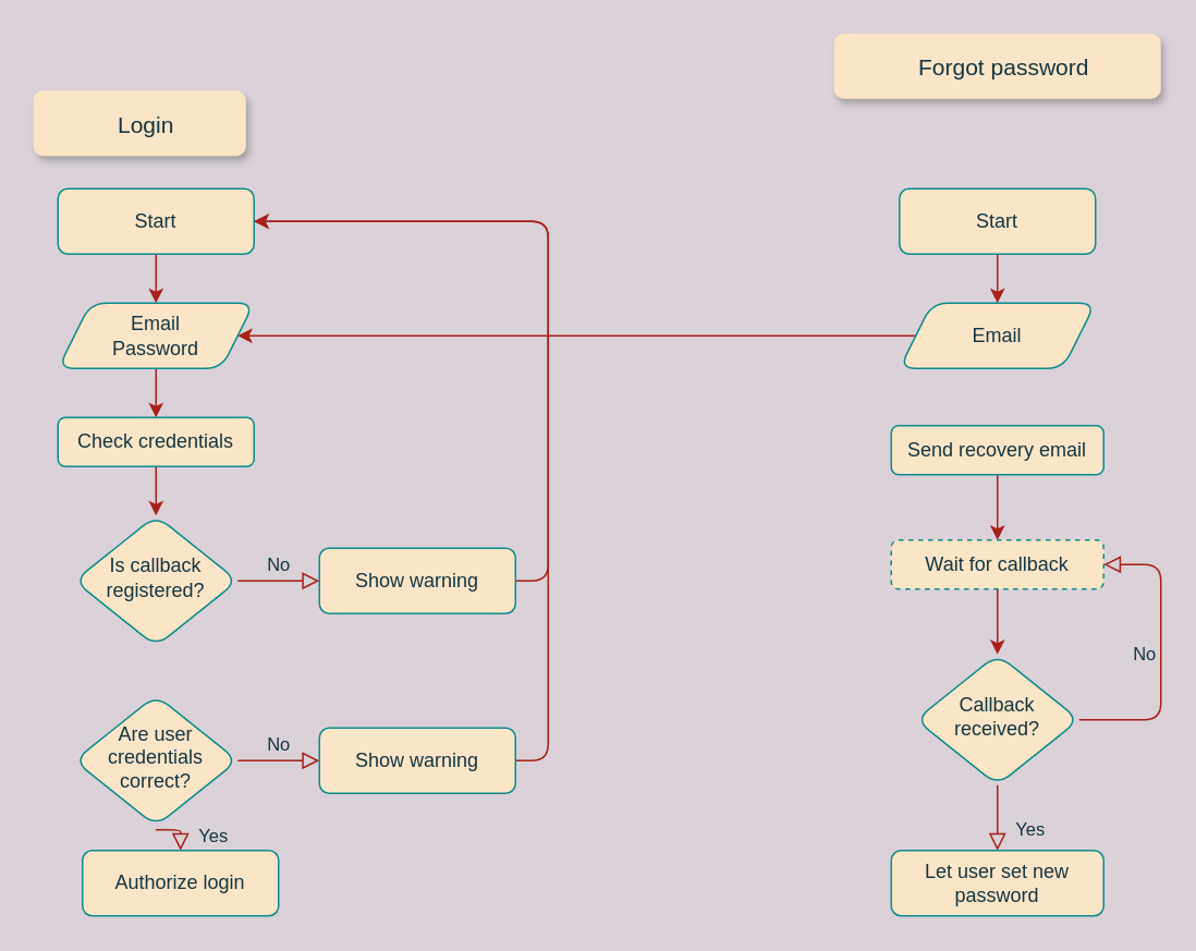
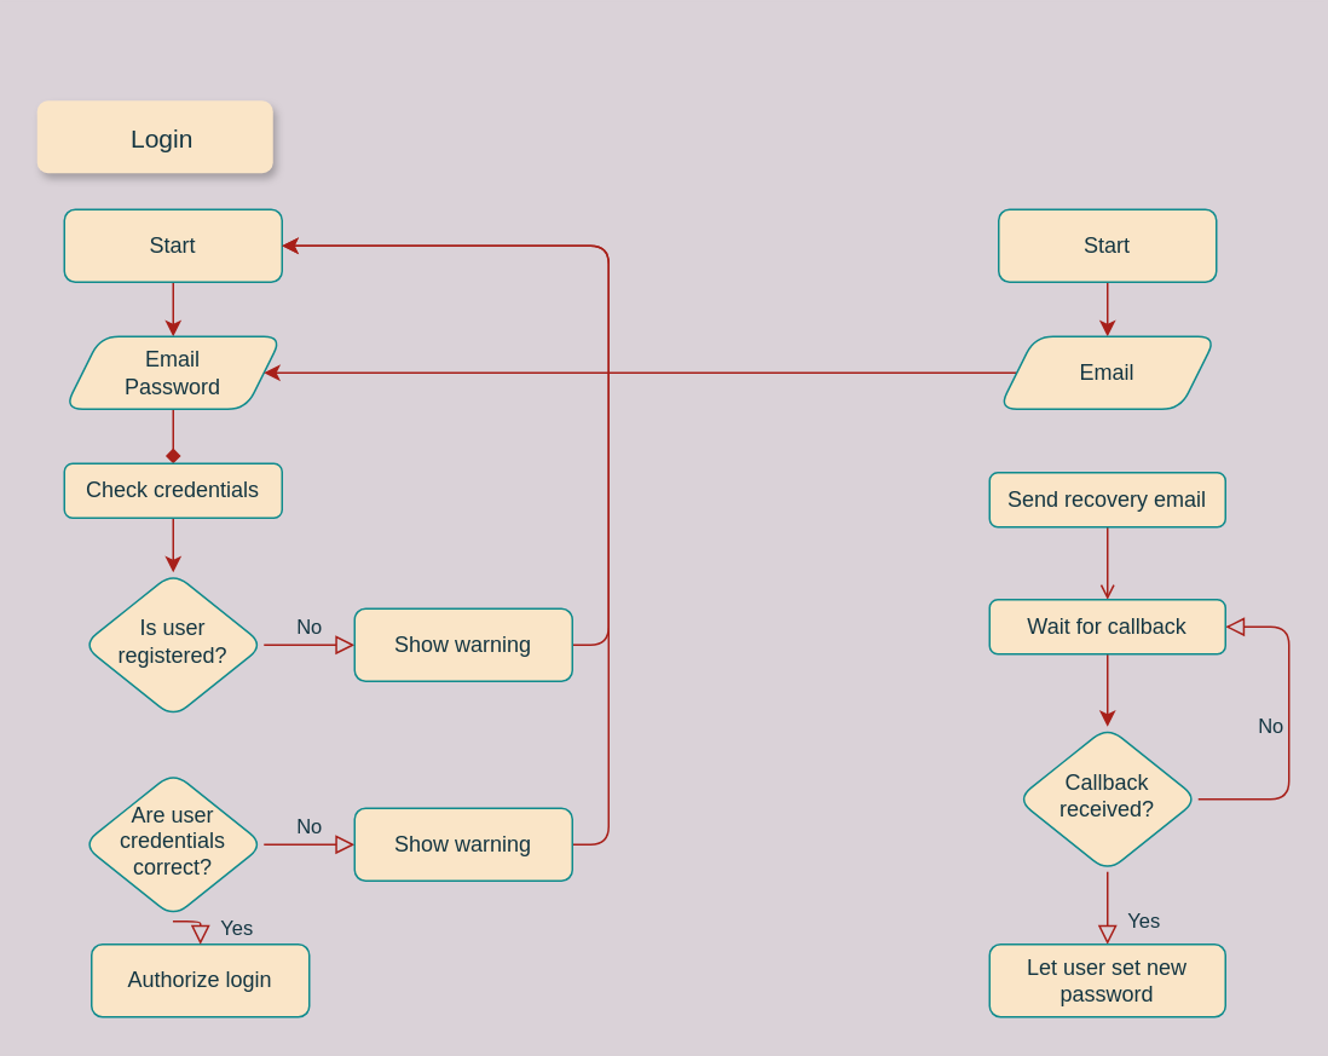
- <mxCell id="31" value="Forgot password" style="fillColor=#FAE5C7;strokeColor=none;shadow=1;fontSize=14;align=left;spacingLeft=50;fontColor=#143642;rounded=1;" vertex="1" parent="1"><mxGeometry x="510" y="20" width="200" height="40" as="geometry" /></mxCell>
- <mxCell id="7" style="edgeStyle=orthogonalEdgeStyle;rounded=1;orthogonalLoop=1;jettySize=auto;html=1;entryX=0.5;entryY=0;entryDx=0;entryDy=0;labelBackgroundColor=#DAD2D8;strokeColor=#A8201A;fontColor=#143642;" edge="1" parent="1" source="8" target="10"><mxGeometry relative="1" as="geometry" /></mxCell>
+ <mxCell id="7" style="edgeStyle=orthogonalEdgeStyle;rounded=1;orthogonalLoop=1;jettySize=auto;html=1;entryX=0.5;entryY=0;entryDx=0;entryDy=0;labelBackgroundColor=#DAD2D8;strokeColor=#A8201A;fontColor=#143642;endArrow=diamond;" edge="1" parent="1" source="8" target="10"><mxGeometry relative="1" as="geometry" /></mxCell>
- <mxCell id="25" style="edgeStyle=orthogonalEdgeStyle;rounded=1;orthogonalLoop=1;jettySize=auto;html=1;entryX=0.5;entryY=0;entryDx=0;entryDy=0;labelBackgroundColor=#DAD2D8;strokeColor=#A8201A;fontColor=#143642;" edge="1" parent="1" source="26" target="28"><mxGeometry relative="1" as="geometry" /></mxCell>
+ <mxCell id="25" style="edgeStyle=orthogonalEdgeStyle;rounded=1;orthogonalLoop=1;jettySize=auto;html=1;entryX=0.5;entryY=0;entryDx=0;entryDy=0;labelBackgroundColor=#DAD2D8;strokeColor=#A8201A;fontColor=#143642;endArrow=open;" edge="1" parent="1" source="26" target="28"><mxGeometry relative="1" as="geometry" /></mxCell>
- <mxCell id="28" value="Wait for callback" style="rounded=1;whiteSpace=wrap;html=1;fillColor=#FAE5C7;strokeColor=#0F8B8D;fontColor=#143642;dashed=1;" vertex="1" parent="1"><mxGeometry x="545" y="330" width="130" height="30" as="geometry" /></mxCell>
+ <mxCell id="28" value="Wait for callback" style="rounded=1;whiteSpace=wrap;html=1;fillColor=#FAE5C7;strokeColor=#0F8B8D;fontColor=#143642;" vertex="1" parent="1"><mxGeometry x="545" y="330" width="130" height="30" as="geometry" /></mxCell>
- <mxCell id="5" value="Is callback registered?" style="rhombus;whiteSpace=wrap;html=1;shadow=0;fontFamily=Helvetica;fontSize=12;align=center;strokeWidth=1;spacing=6;spacingTop=-4;fillColor=#FAE5C7;strokeColor=#0F8B8D;fontColor=#143642;rounded=1;" parent="1" vertex="1"><mxGeometry x="45" y="315" width="100" height="80" as="geometry" /></mxCell>
+ <mxCell id="5" value="Is user registered?" style="rhombus;whiteSpace=wrap;html=1;shadow=0;fontFamily=Helvetica;fontSize=12;align=center;strokeWidth=1;spacing=6;spacingTop=-4;fillColor=#FAE5C7;strokeColor=#0F8B8D;fontColor=#143642;rounded=1;" parent="1" vertex="1"><mxGeometry x="45" y="315" width="100" height="80" as="geometry" /></mxCell>
